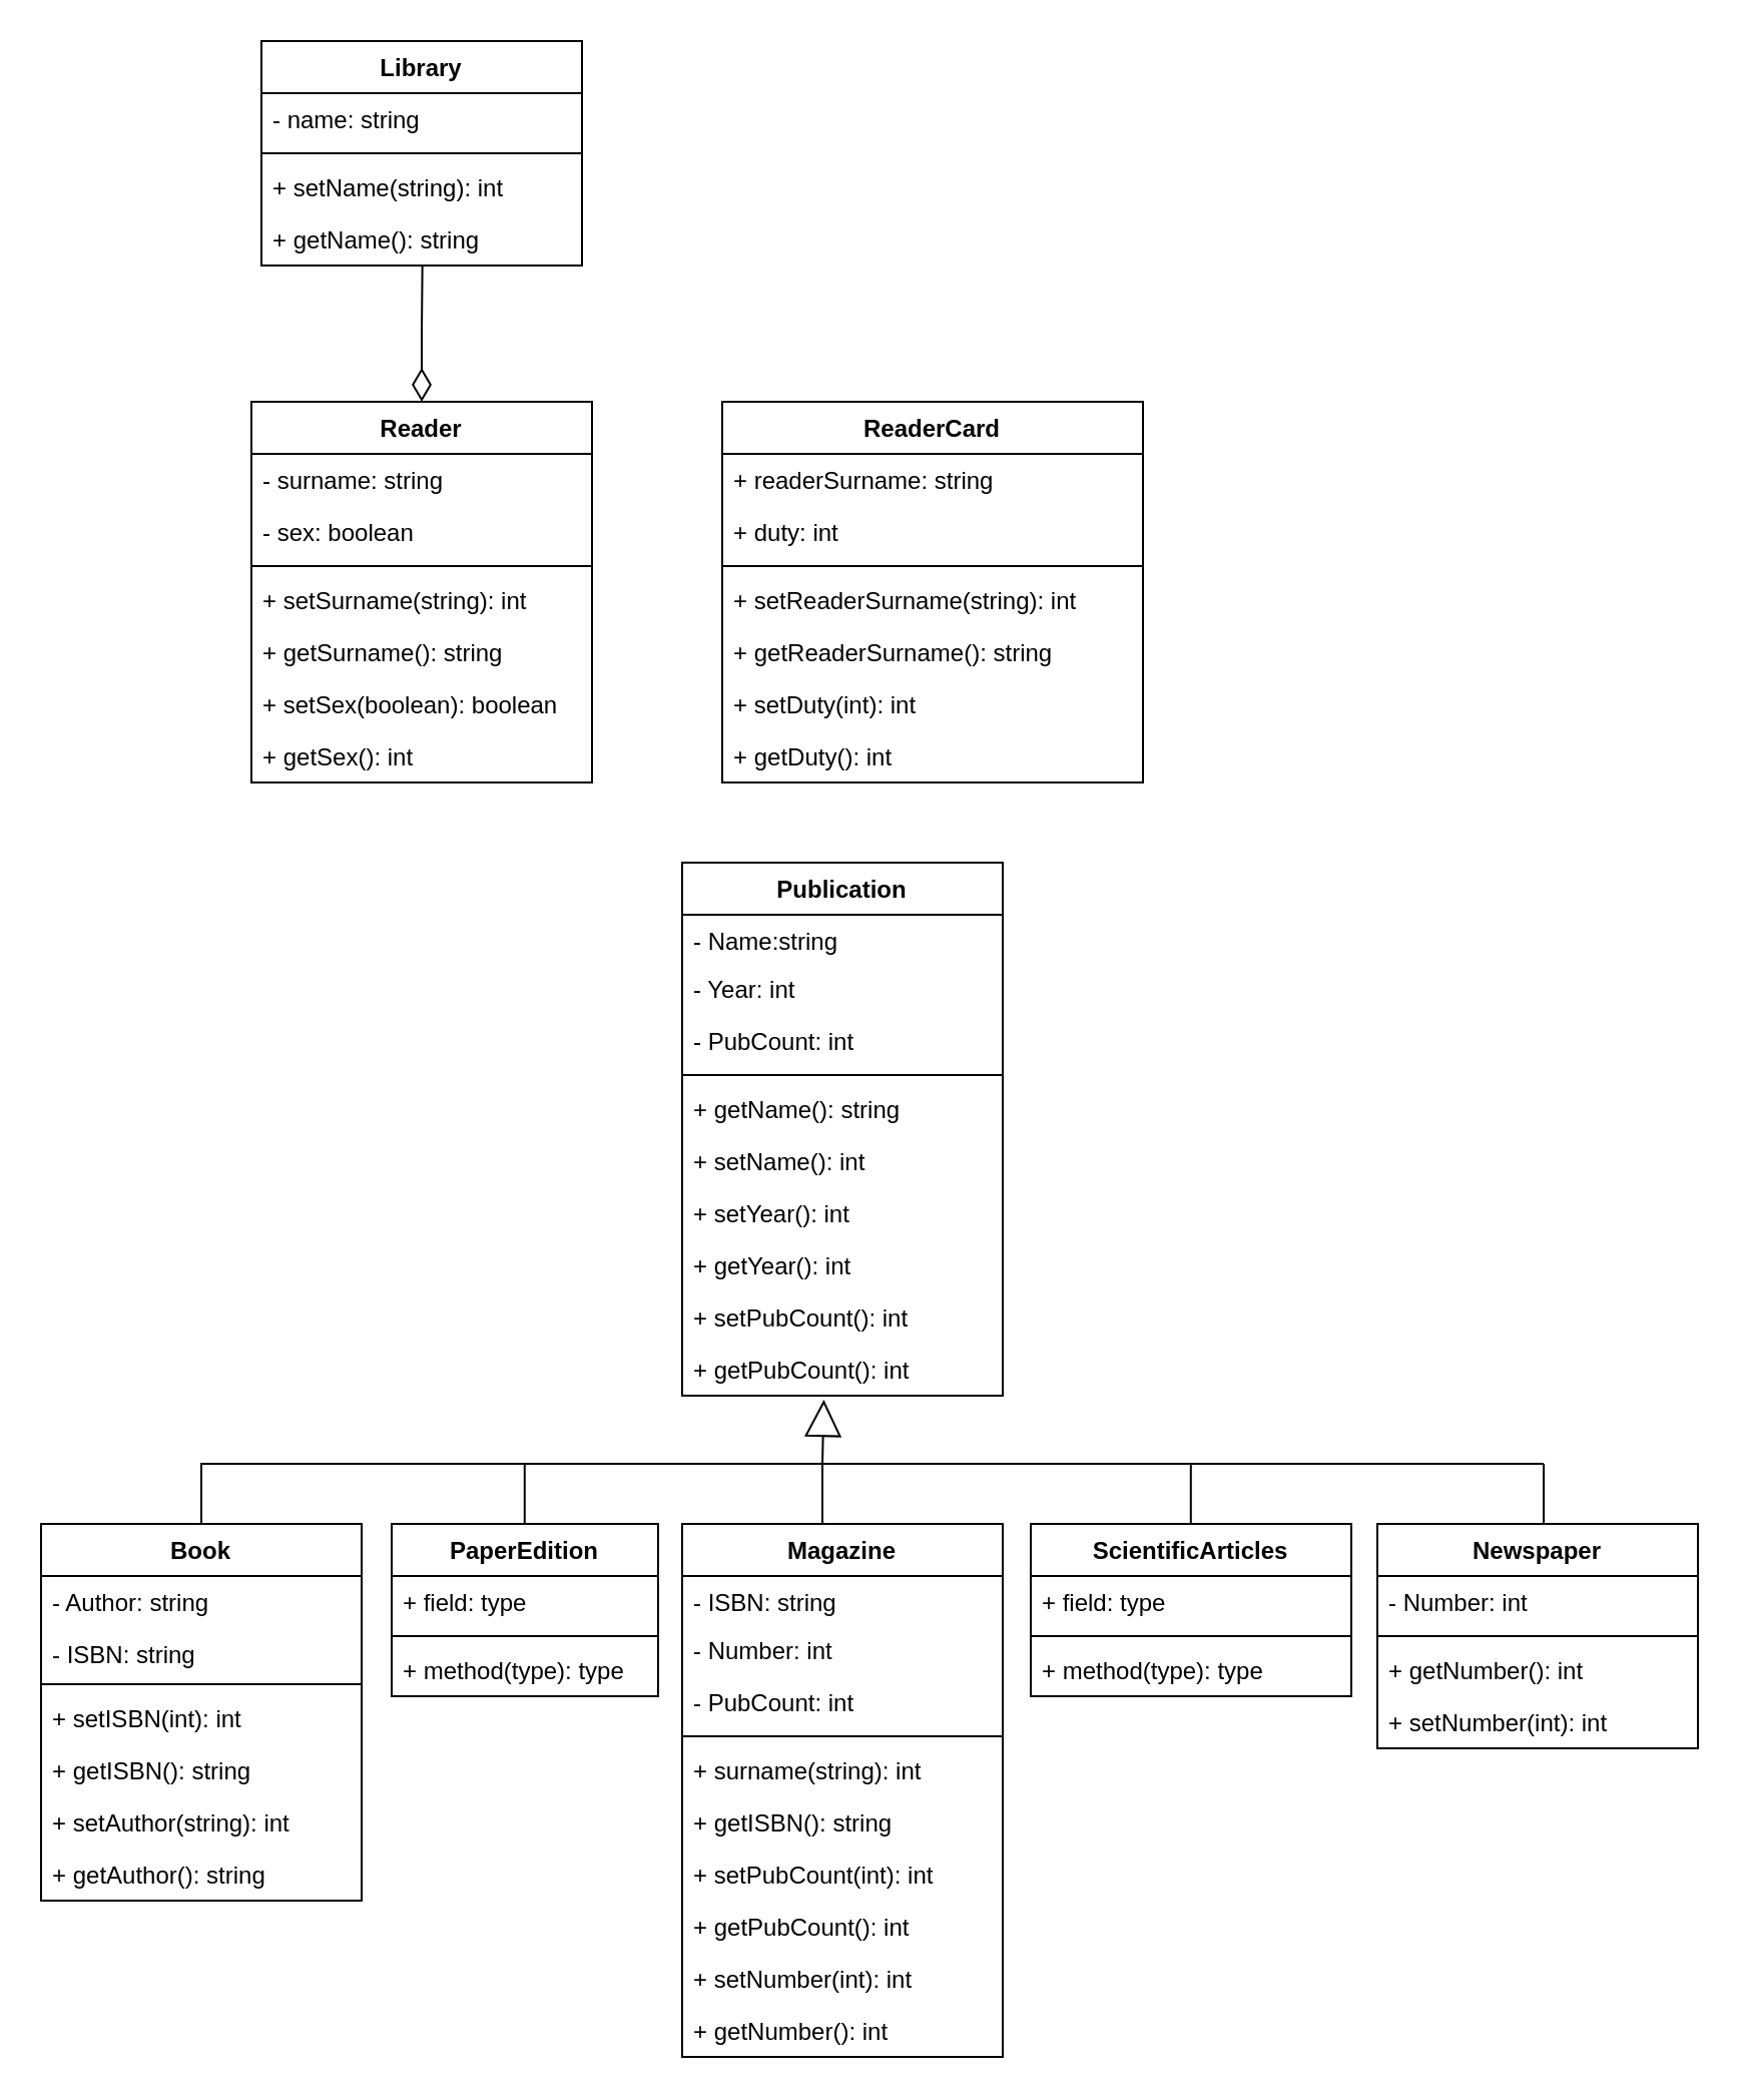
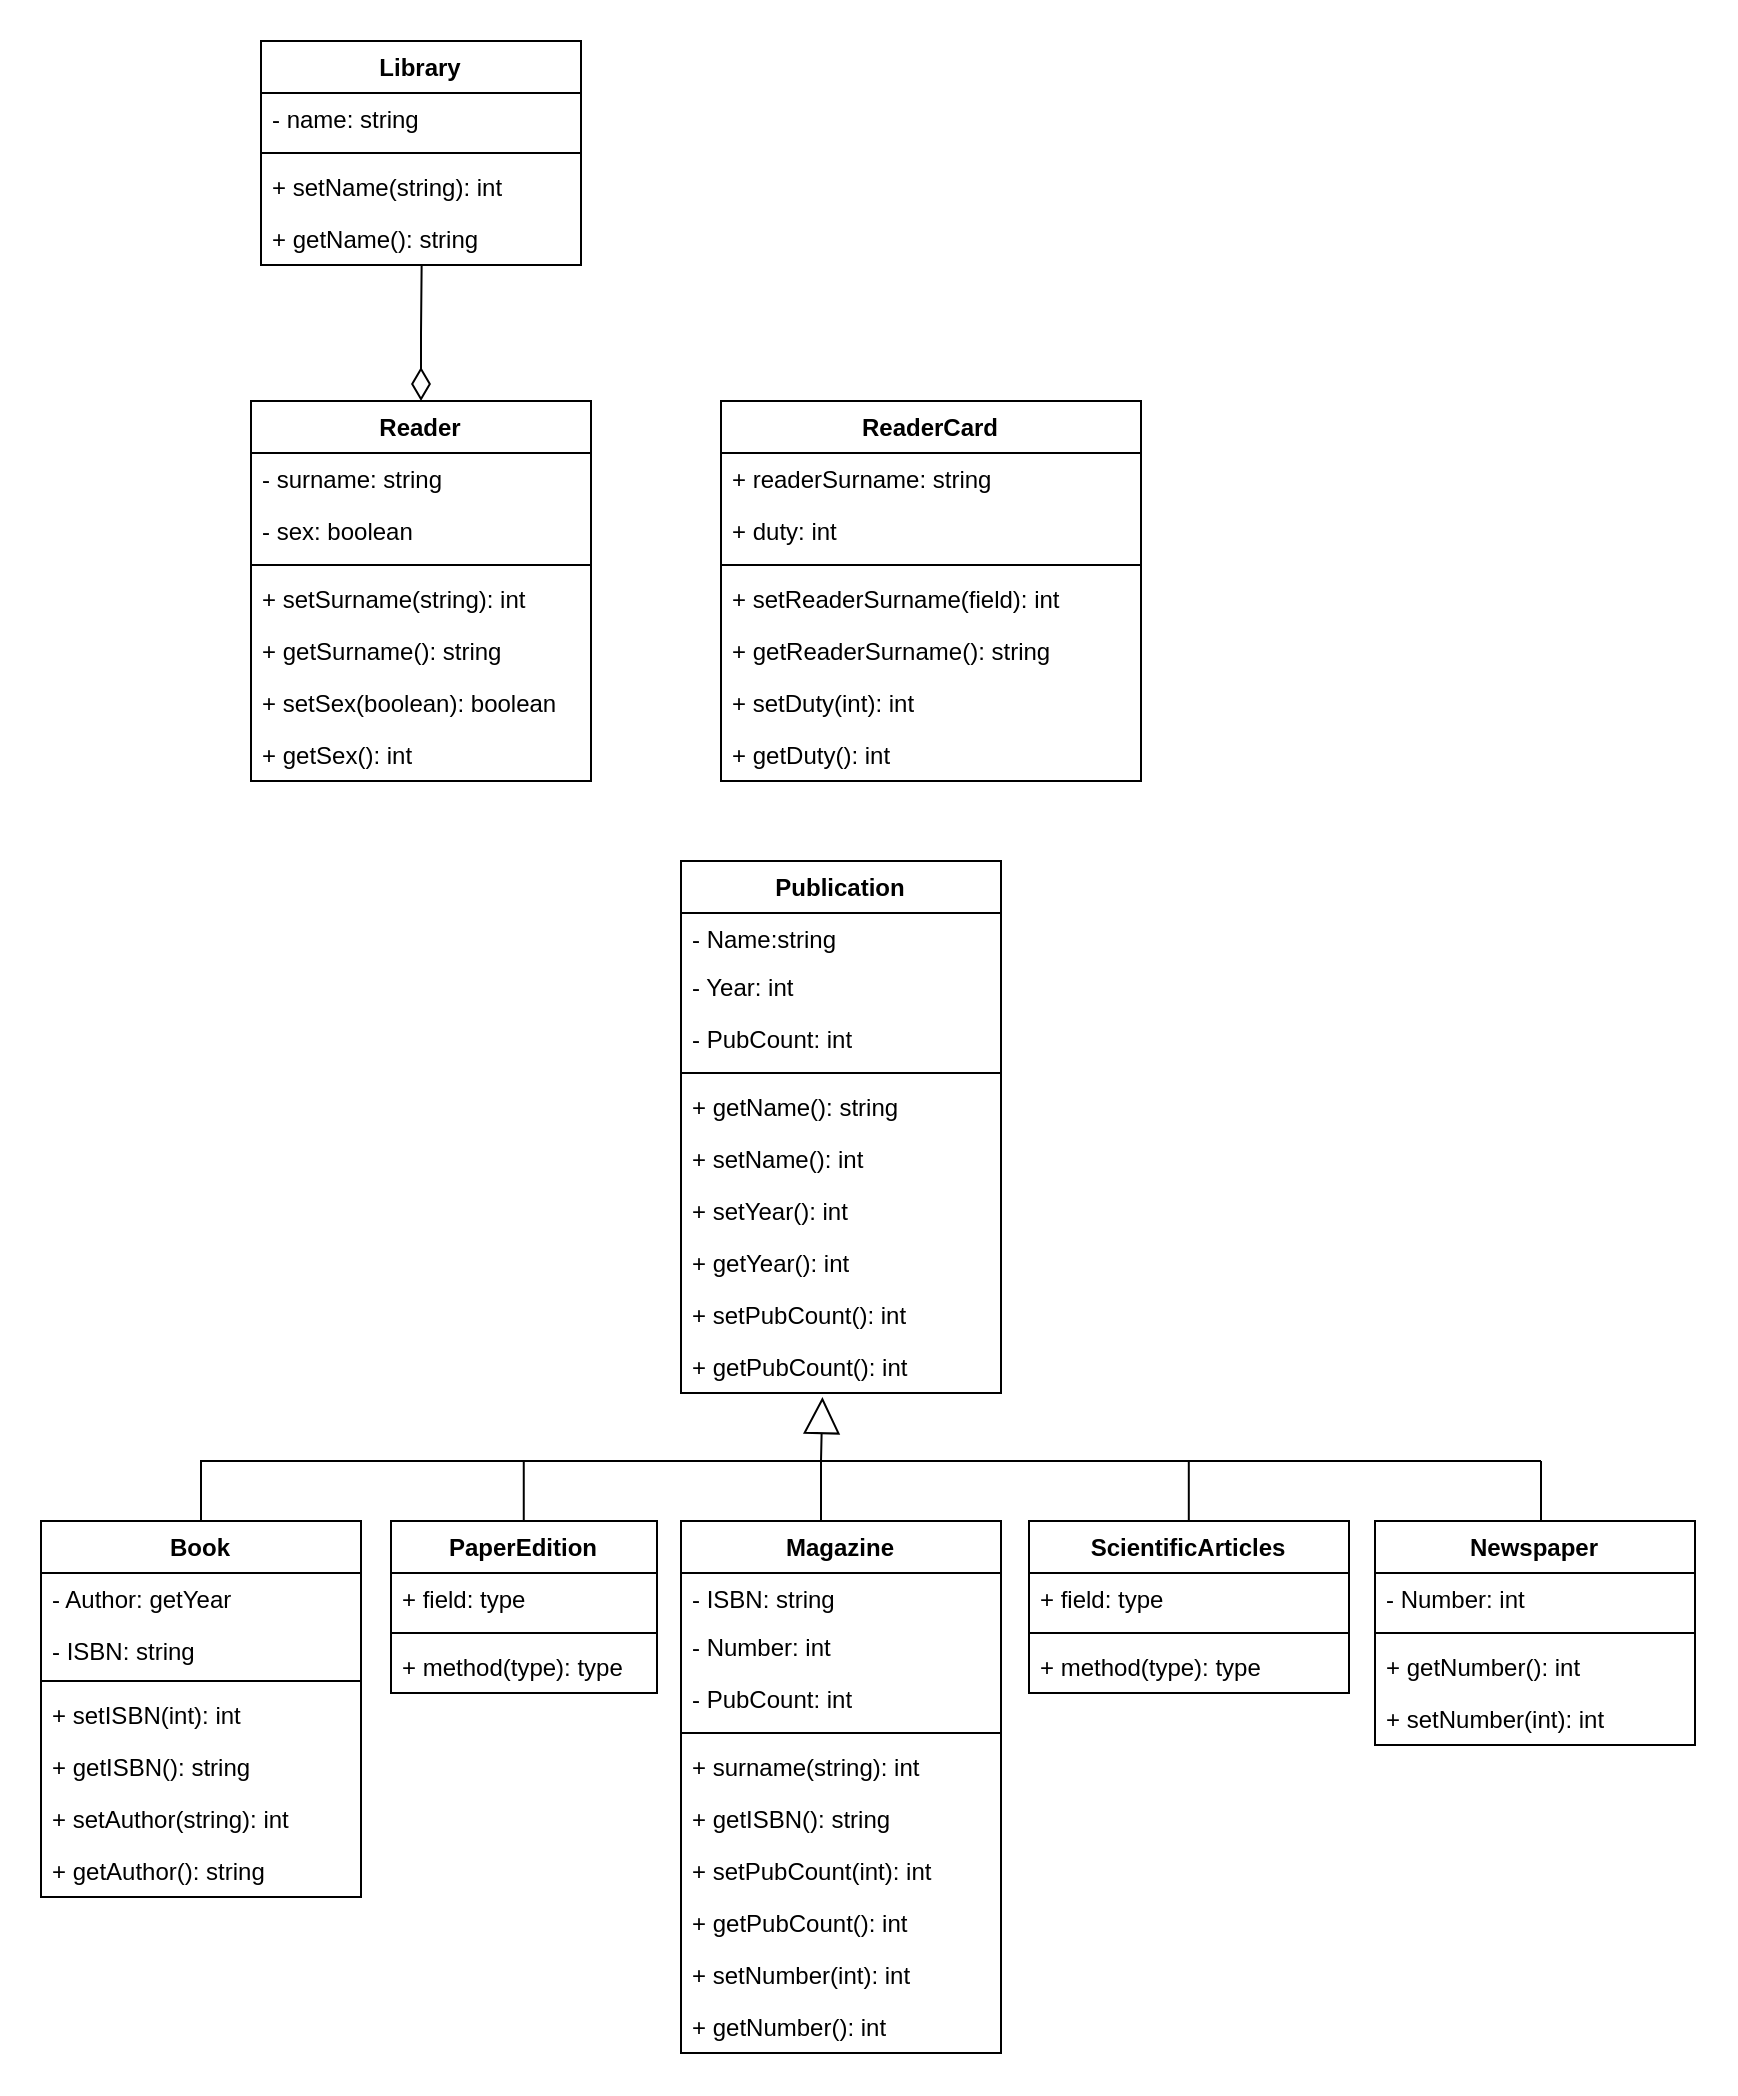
- <mxCell id="22" value="+ setReaderSurname(string): int" style="text;strokeColor=none;fillColor=none;align=left;verticalAlign=top;spacingLeft=4;spacingRight=4;overflow=hidden;rotatable=0;points=[[0,0.5],[1,0.5]];portConstraint=eastwest;" vertex="1" parent="18"><mxGeometry y="86" width="210" height="26" as="geometry" /></mxCell>
+ <mxCell id="22" value="+ setReaderSurname(field): int" style="text;strokeColor=none;fillColor=none;align=left;verticalAlign=top;spacingLeft=4;spacingRight=4;overflow=hidden;rotatable=0;points=[[0,0.5],[1,0.5]];portConstraint=eastwest;" vertex="1" parent="18"><mxGeometry y="86" width="210" height="26" as="geometry" /></mxCell>
- <mxCell id="11" value="- Author: string" style="text;strokeColor=none;fillColor=none;align=left;verticalAlign=top;spacingLeft=4;spacingRight=4;overflow=hidden;rotatable=0;points=[[0,0.5],[1,0.5]];portConstraint=eastwest;" vertex="1" parent="10"><mxGeometry y="26" width="160" height="26" as="geometry" /></mxCell>
+ <mxCell id="11" value="- Author: getYear" style="text;strokeColor=none;fillColor=none;align=left;verticalAlign=top;spacingLeft=4;spacingRight=4;overflow=hidden;rotatable=0;points=[[0,0.5],[1,0.5]];portConstraint=eastwest;" vertex="1" parent="10"><mxGeometry y="26" width="160" height="26" as="geometry" /></mxCell>
